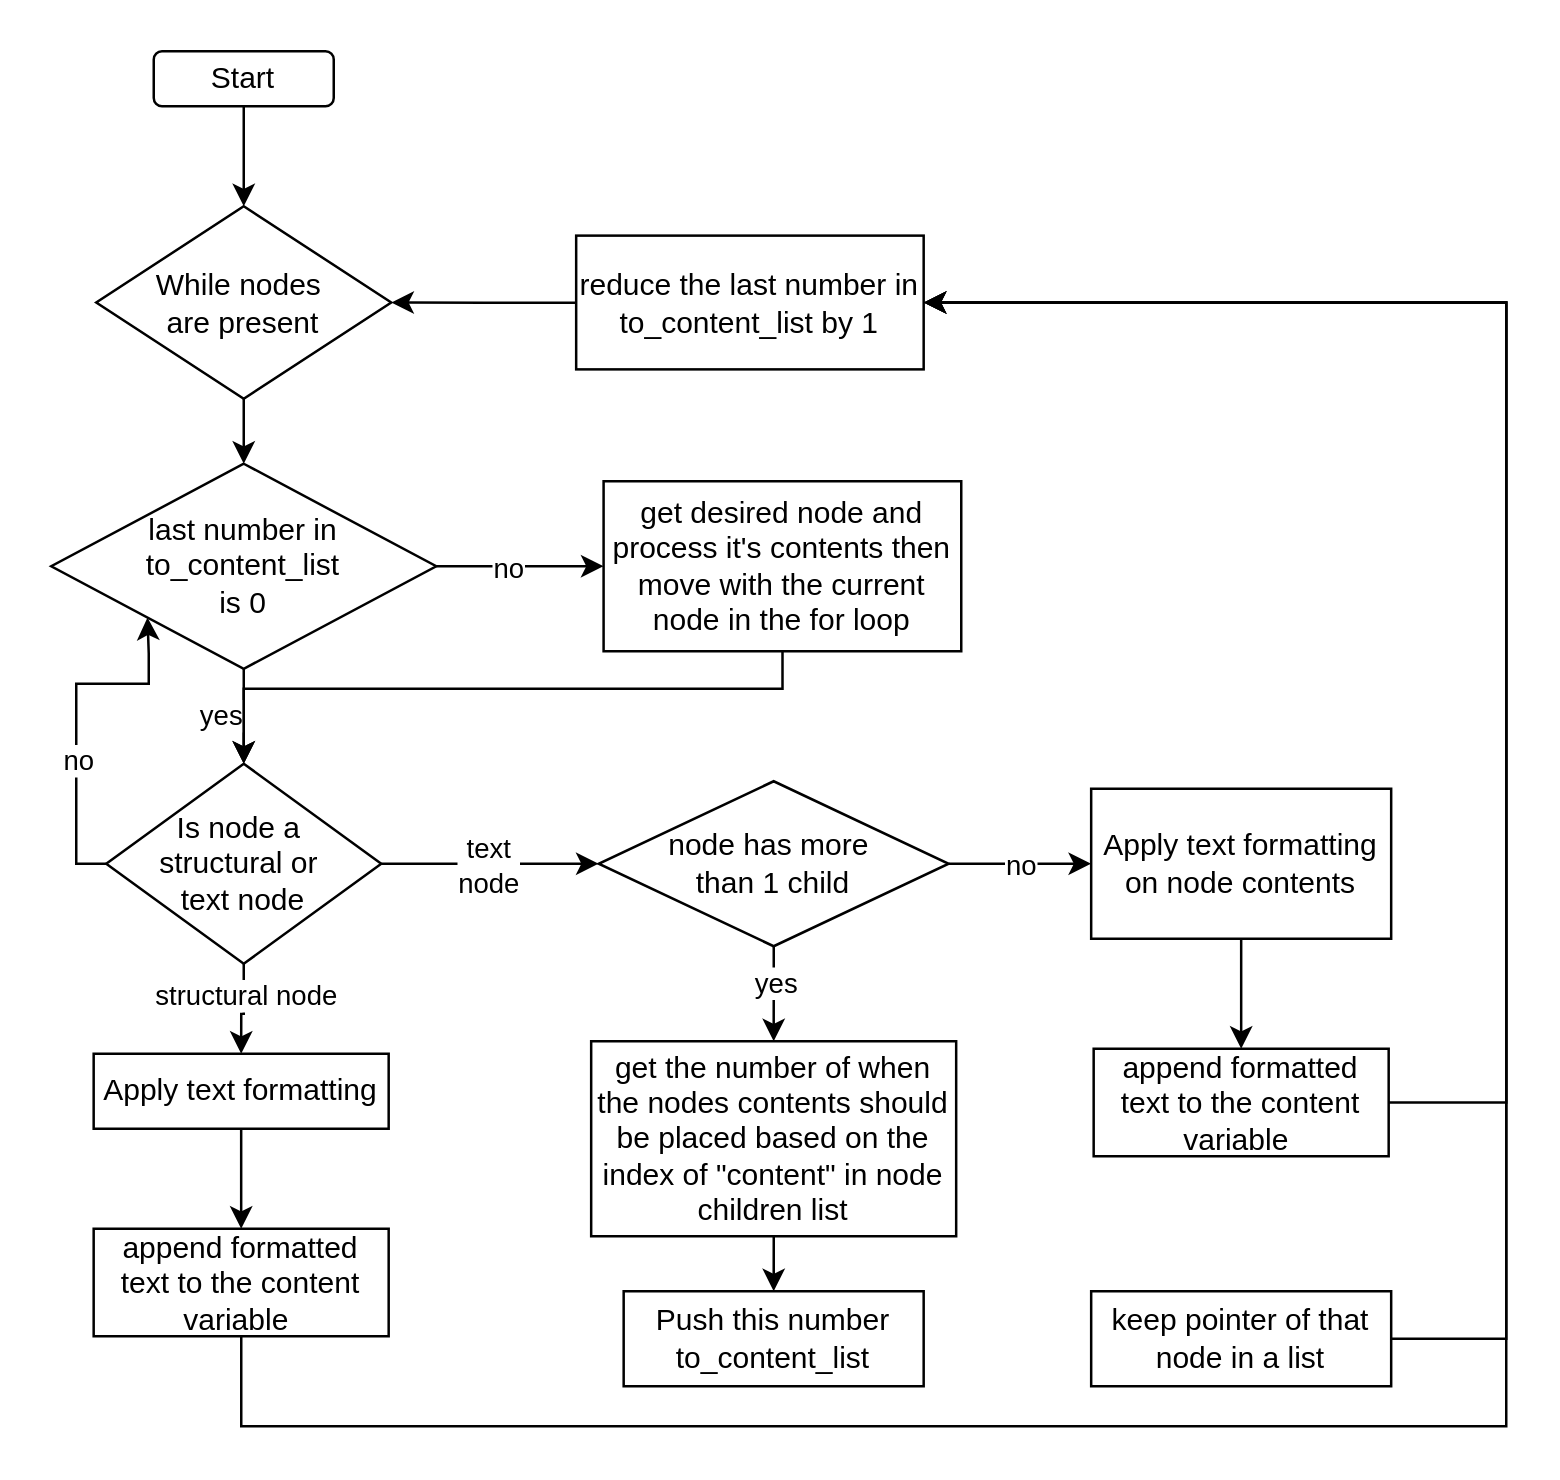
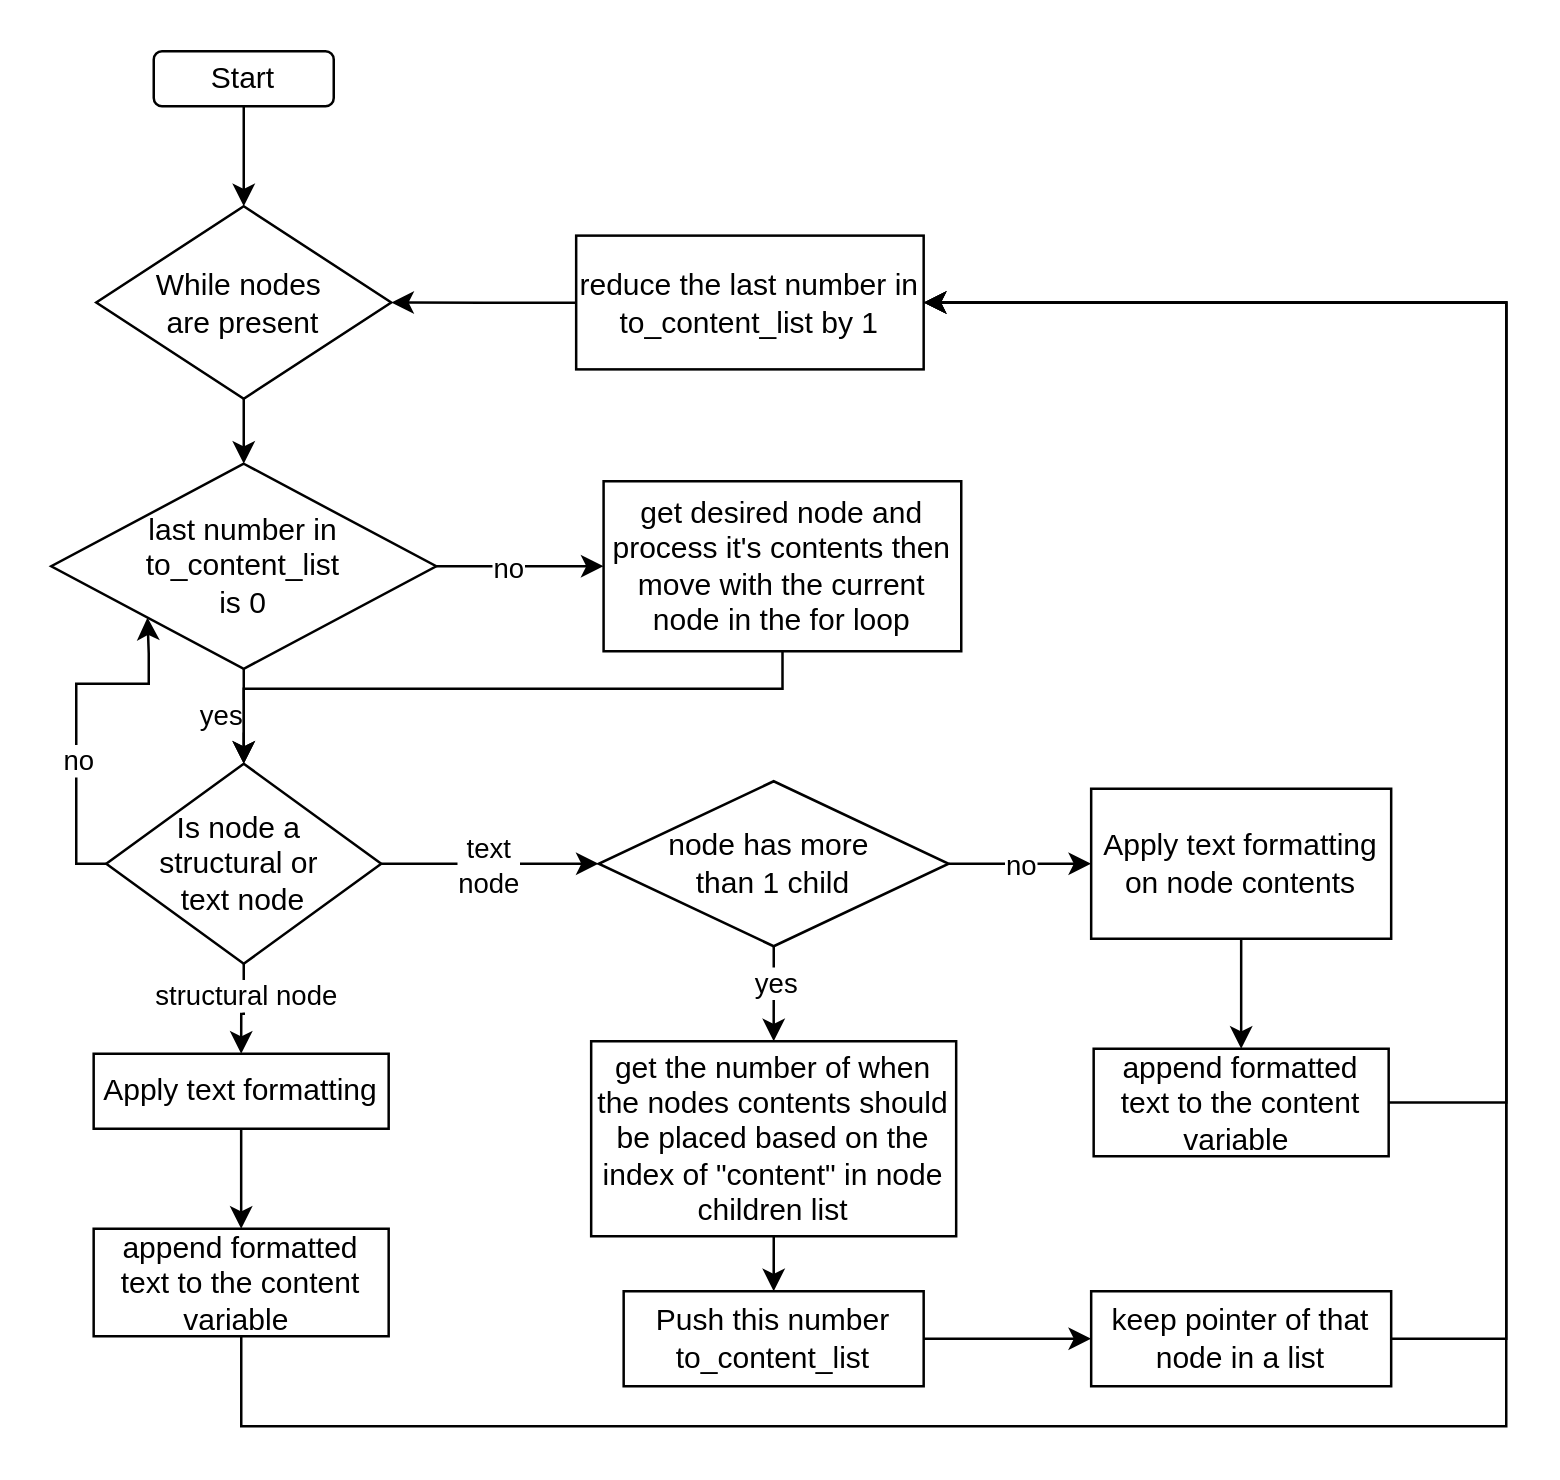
+ <mxCell id="28" style="edgeStyle=orthogonalEdgeStyle;rounded=0;orthogonalLoop=1;jettySize=auto;html=1;entryX=0;entryY=0.5;entryDx=0;entryDy=0;" edge="1" parent="1" source="29" target="33"><mxGeometry relative="1" as="geometry" /></mxCell>
